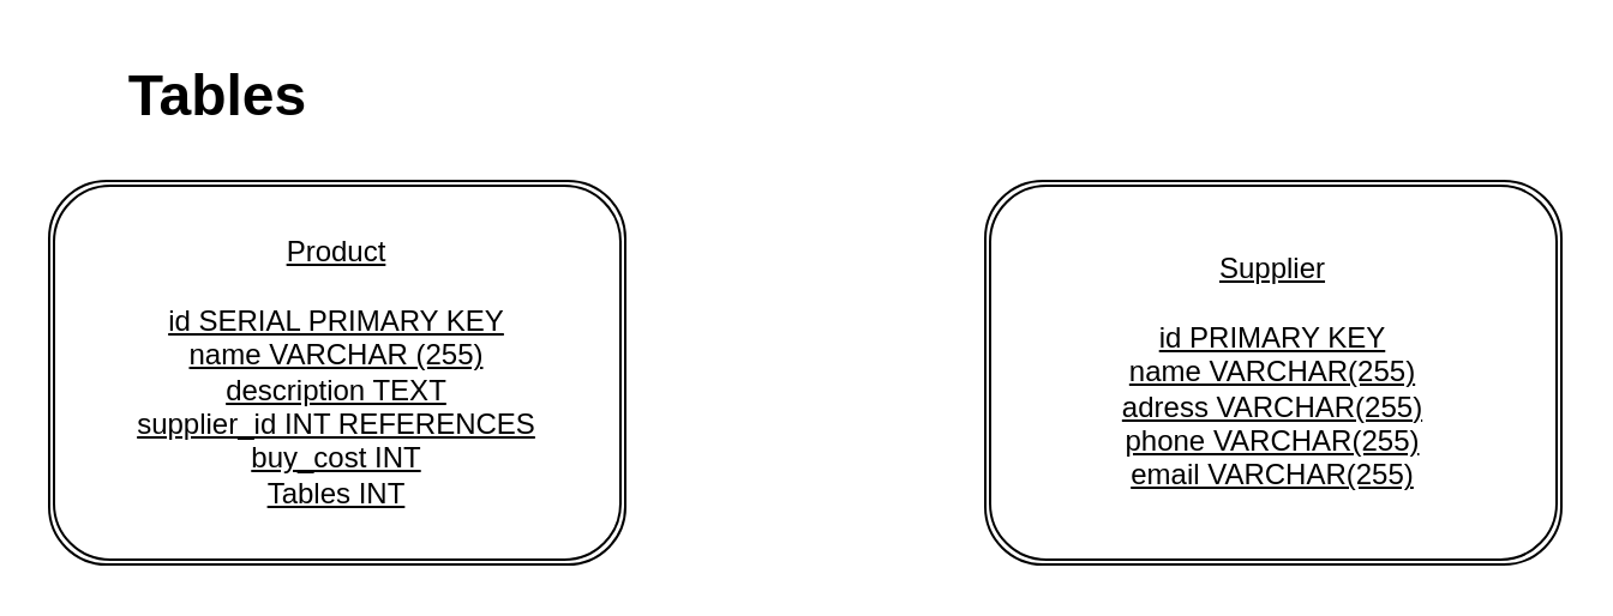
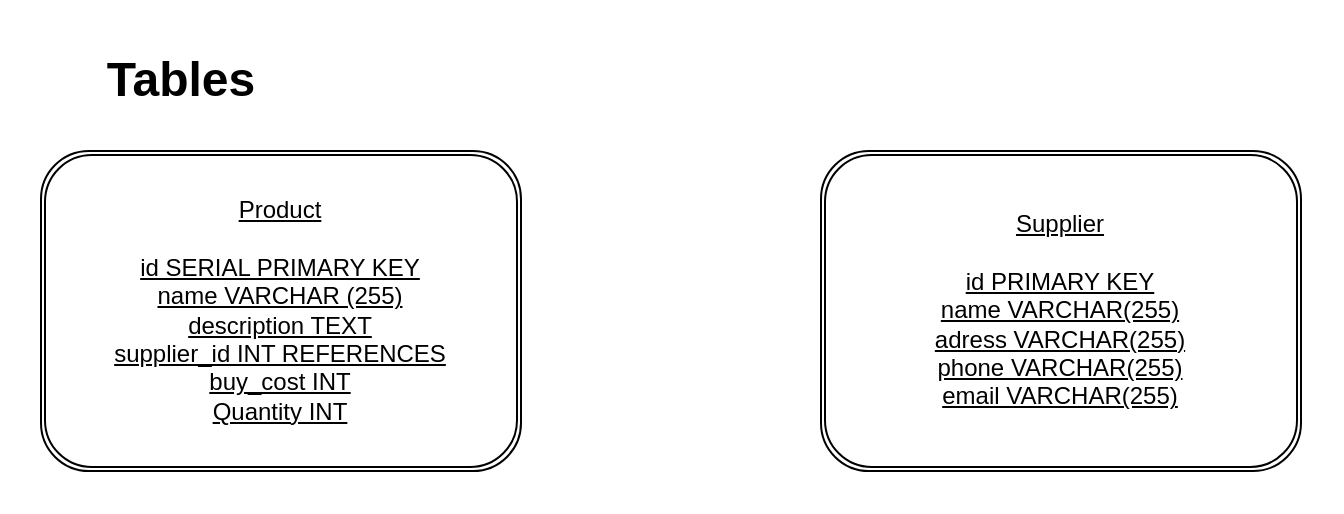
- <mxCell id="3" value="&lt;u&gt;Product&lt;br&gt;&lt;br&gt;id SERIAL PRIMARY KEY&lt;br&gt;name VARCHAR (255)&lt;br&gt;description TEXT&lt;br&gt;supplier_id INT REFERENCES&lt;br&gt;buy_cost INT&lt;br&gt;Tables INT&lt;br&gt;&lt;/u&gt;" style="shape=ext;double=1;rounded=1;whiteSpace=wrap;html=1;" vertex="1" parent="1"><mxGeometry x="20" y="75" width="240" height="160" as="geometry" /></mxCell>
+ <mxCell id="3" value="&lt;u&gt;Product&lt;br&gt;&lt;br&gt;id SERIAL PRIMARY KEY&lt;br&gt;name VARCHAR (255)&lt;br&gt;description TEXT&lt;br&gt;supplier_id INT REFERENCES&lt;br&gt;buy_cost INT&lt;br&gt;Quantity INT&lt;br&gt;&lt;/u&gt;" style="shape=ext;double=1;rounded=1;whiteSpace=wrap;html=1;" vertex="1" parent="1"><mxGeometry x="20" y="75" width="240" height="160" as="geometry" /></mxCell>
